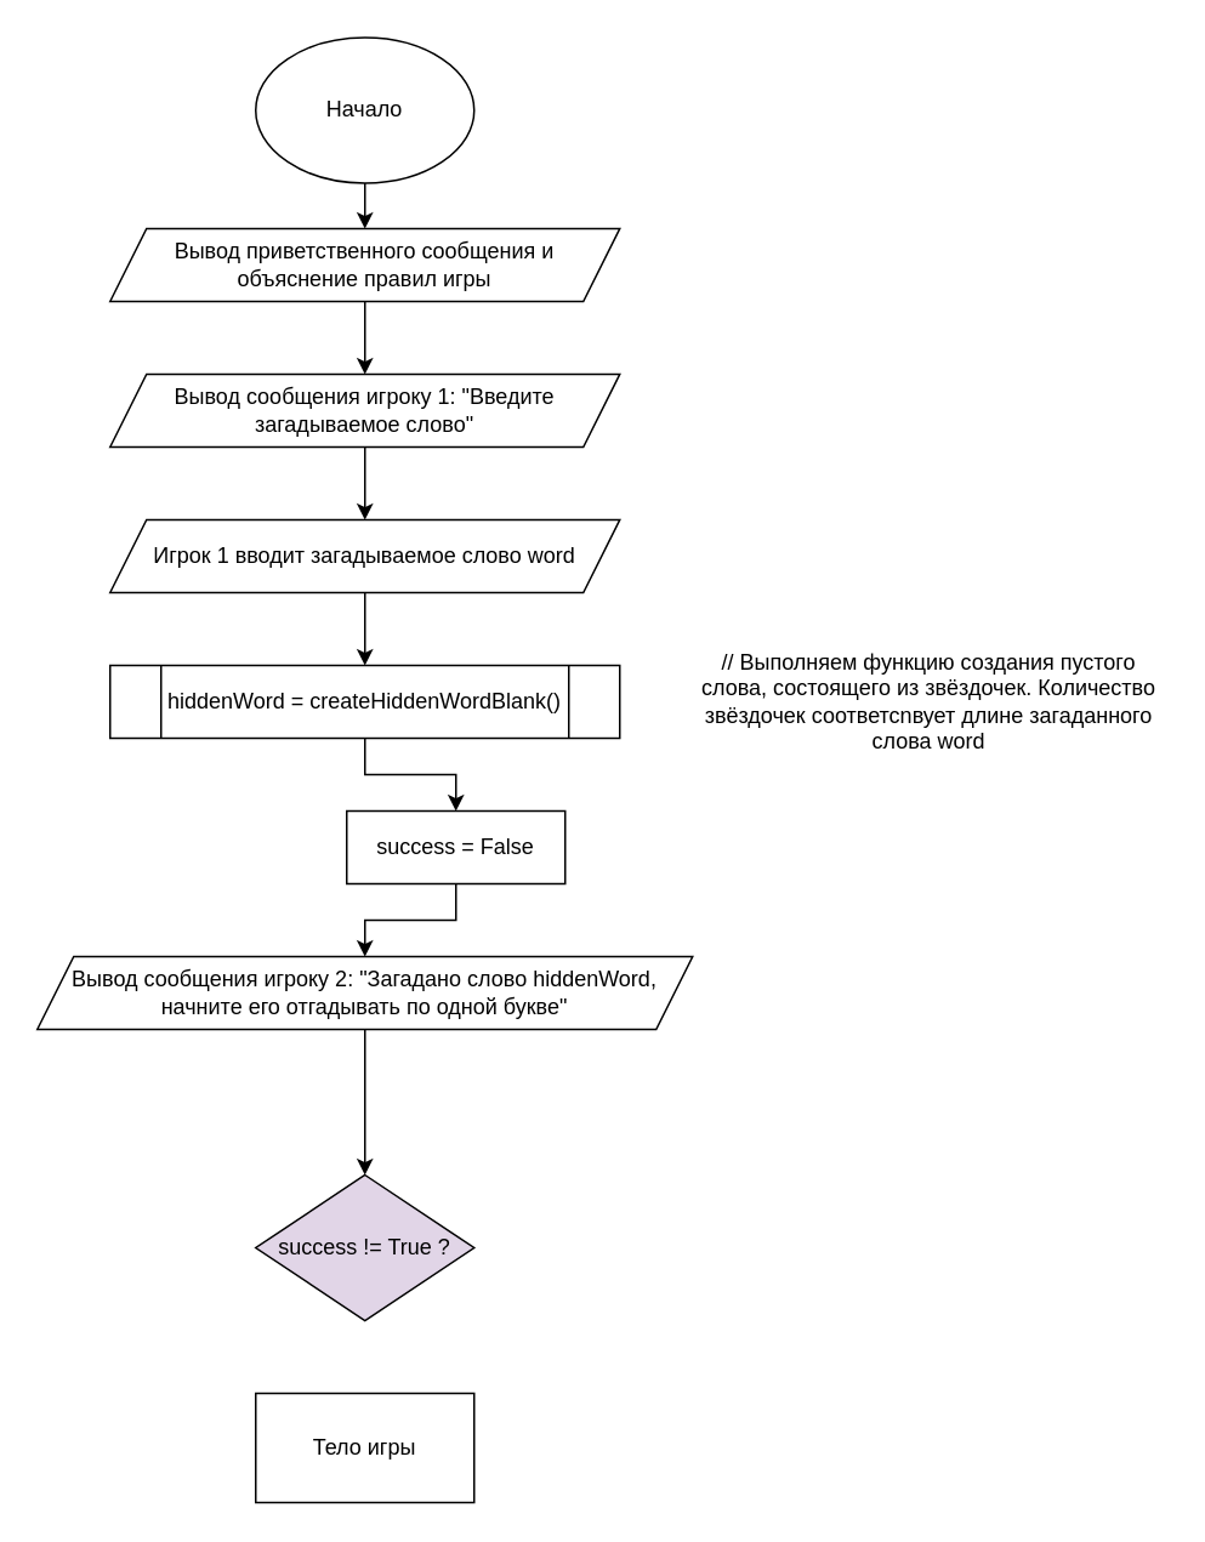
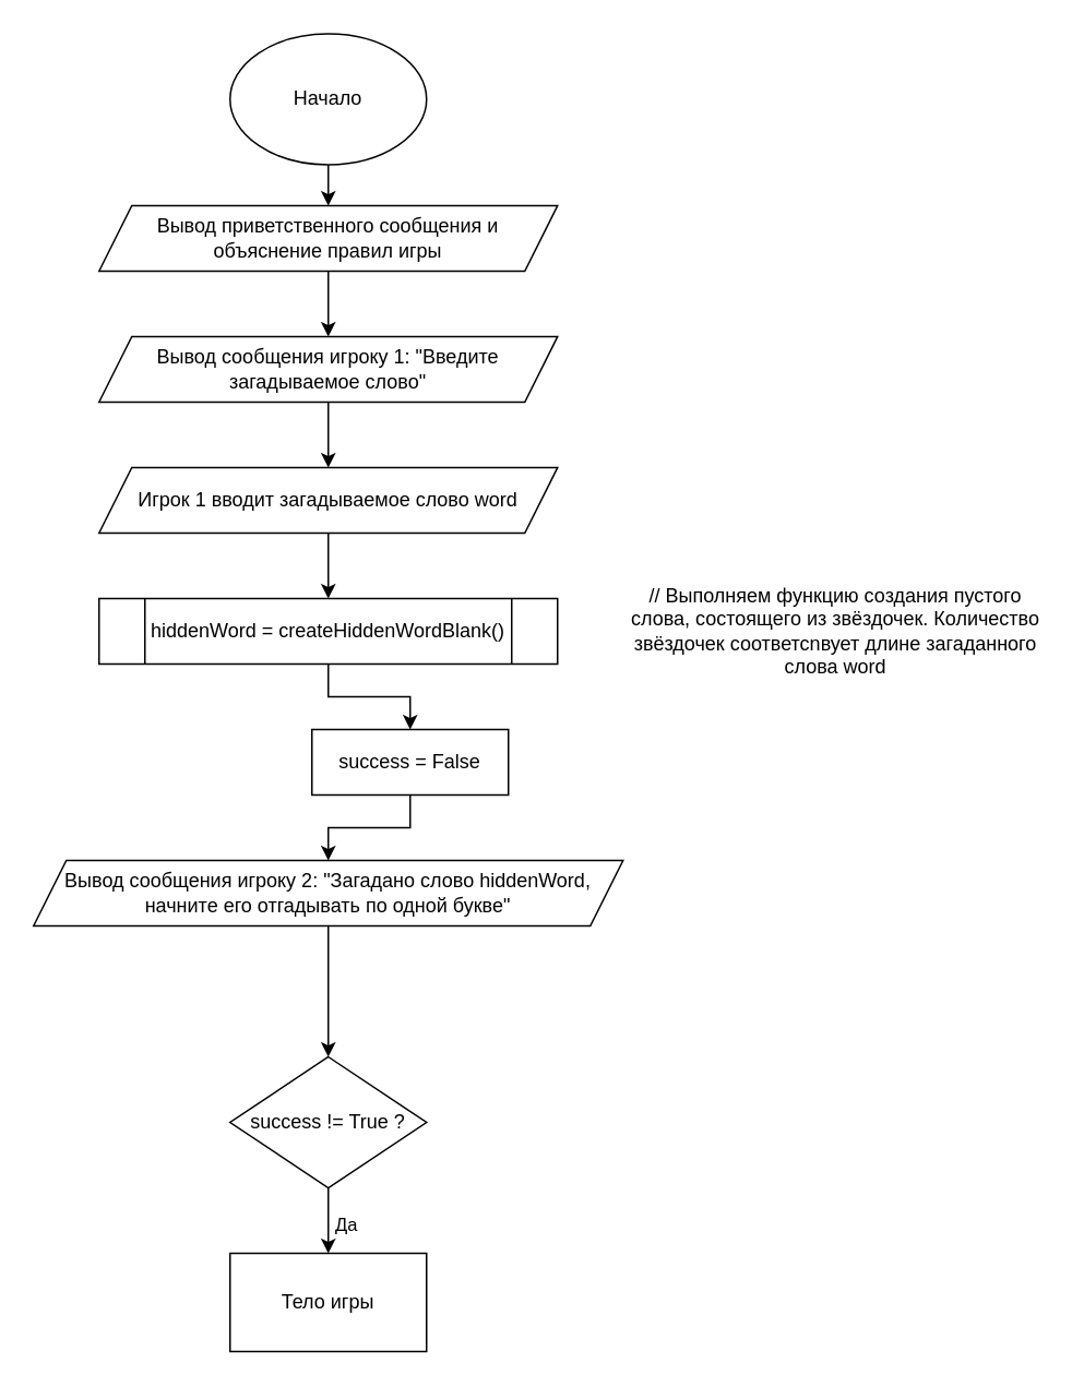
- <mxCell id="19" value="success != True ?" style="rhombus;whiteSpace=wrap;html=1;fillColor=#e1d5e7;" vertex="1" parent="1"><mxGeometry x="140" y="645" width="120" height="80" as="geometry" /></mxCell>
+ <mxCell id="19" value="success != True ?" style="rhombus;whiteSpace=wrap;html=1;" vertex="1" parent="1"><mxGeometry x="140" y="645" width="120" height="80" as="geometry" /></mxCell>
+ <mxCell id="17" value="" style="edgeStyle=orthogonalEdgeStyle;rounded=0;orthogonalLoop=1;jettySize=auto;html=1;" edge="1" parent="1" source="19" target="20"><mxGeometry relative="1" as="geometry" /></mxCell>
+ <mxCell id="18" value="Да" style="edgeLabel;html=1;align=center;verticalAlign=middle;resizable=0;points=[];" vertex="1" connectable="0" parent="17"><mxGeometry x="0.1" y="3" relative="1" as="geometry"><mxPoint x="7" as="offset" /></mxGeometry></mxCell>
